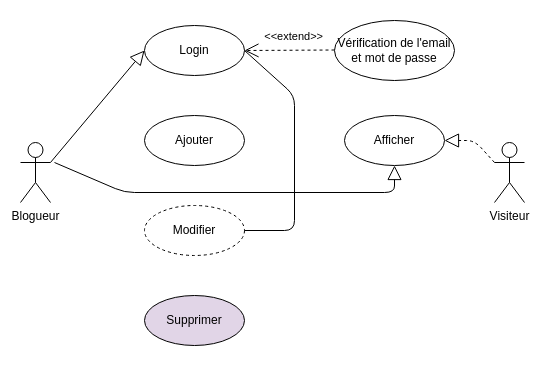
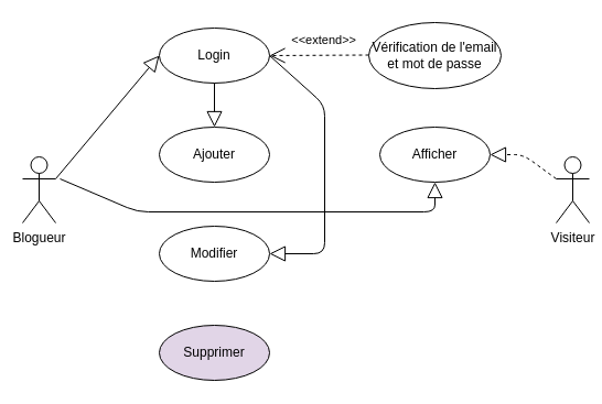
+ <mxCell id="9" value="" style="edgeStyle=none;html=1;endArrow=block;endFill=0;endSize=12;verticalAlign=bottom;entryX=0.5;entryY=0;entryDx=0;entryDy=0;exitX=0.5;exitY=1;exitDx=0;exitDy=0;" parent="1" source="6" target="4" edge="1"><mxGeometry width="160" relative="1" as="geometry"><mxPoint x="194" y="85" as="sourcePoint" /><mxPoint x="198" y="115" as="targetPoint" /></mxGeometry></mxCell>
- <mxCell id="3" value="Visiteur" style="shape=umlActor;html=1;verticalLabelPosition=bottom;verticalAlign=top;align=center;" parent="1" vertex="1"><mxGeometry x="494" y="142" width="30" height="60" as="geometry" /></mxCell>
+ <mxCell id="3" value="Visiteur" style="shape=umlActor;html=1;verticalLabelPosition=bottom;verticalAlign=top;align=center;" parent="1" vertex="1"><mxGeometry x="504" y="142" width="30" height="60" as="geometry" /></mxCell>
- <mxCell id="8" value="Modifier" style="ellipse;whiteSpace=wrap;html=1;dashed=1;" parent="1" vertex="1"><mxGeometry x="144" y="205" width="100" height="50" as="geometry" /></mxCell>
+ <mxCell id="8" value="Modifier" style="ellipse;whiteSpace=wrap;html=1;" parent="1" vertex="1"><mxGeometry x="144" y="205" width="100" height="50" as="geometry" /></mxCell>
- <mxCell id="10" value="" style="edgeStyle=none;html=1;endArrow=none;endFill=0;endSize=12;verticalAlign=bottom;exitX=1;exitY=0.5;exitDx=0;exitDy=0;entryX=1;entryY=0.5;entryDx=0;entryDy=0;" parent="1" source="6" target="8" edge="1"><mxGeometry width="160" relative="1" as="geometry"><mxPoint x="204" y="85" as="sourcePoint" /><mxPoint x="294" y="235" as="targetPoint" /><Array as="points"><mxPoint x="294" y="95" /><mxPoint x="294" y="230" /></Array></mxGeometry></mxCell>
+ <mxCell id="10" value="" style="edgeStyle=none;html=1;endArrow=block;endFill=0;endSize=12;verticalAlign=bottom;exitX=1;exitY=0.5;exitDx=0;exitDy=0;entryX=1;entryY=0.5;entryDx=0;entryDy=0;" parent="1" source="6" target="8" edge="1"><mxGeometry width="160" relative="1" as="geometry"><mxPoint x="204" y="85" as="sourcePoint" /><mxPoint x="294" y="235" as="targetPoint" /><Array as="points"><mxPoint x="294" y="95" /><mxPoint x="294" y="230" /></Array></mxGeometry></mxCell>
